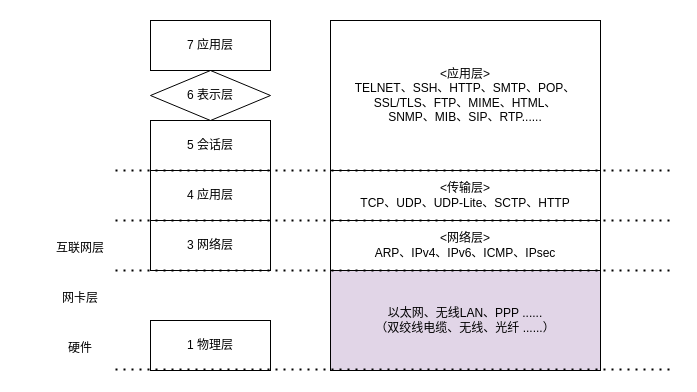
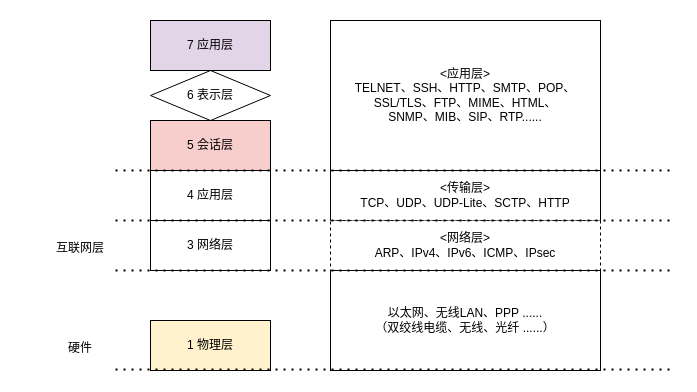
- <mxCell id="6" value="7 应用层" style="rounded=0;whiteSpace=wrap;html=1;align=center;" vertex="1" parent="1"><mxGeometry x="150" y="20" width="120" height="50" as="geometry" /></mxCell>
+ <mxCell id="6" value="7 应用层" style="rounded=0;whiteSpace=wrap;html=1;align=center;fillColor=#e1d5e7;" vertex="1" parent="1"><mxGeometry x="150" y="20" width="120" height="50" as="geometry" /></mxCell>
- <mxCell id="3" value="5 会话层" style="rounded=0;whiteSpace=wrap;html=1;align=center;" vertex="1" parent="1"><mxGeometry x="150" y="120" width="120" height="50" as="geometry" /></mxCell>
+ <mxCell id="3" value="5 会话层" style="rounded=0;whiteSpace=wrap;html=1;align=center;fillColor=#f8cecc;" vertex="1" parent="1"><mxGeometry x="150" y="120" width="120" height="50" as="geometry" /></mxCell>
- <mxCell id="10" value="&amp;lt;网络层&amp;gt;&lt;br&gt;ARP、IPv4、IPv6、ICMP、IPsec" style="rounded=0;whiteSpace=wrap;html=1;align=center;" vertex="1" parent="1"><mxGeometry x="330" y="220" width="270" height="50" as="geometry" /></mxCell>
+ <mxCell id="10" value="&amp;lt;网络层&amp;gt;&lt;br&gt;ARP、IPv4、IPv6、ICMP、IPsec" style="rounded=0;whiteSpace=wrap;html=1;align=center;dashed=1;" vertex="1" parent="1"><mxGeometry x="330" y="220" width="270" height="50" as="geometry" /></mxCell>
- <mxCell id="17" value="网卡层" style="text;html=1;strokeColor=none;fillColor=none;align=center;verticalAlign=middle;whiteSpace=wrap;rounded=0;" vertex="1" parent="1"><mxGeometry x="20" y="285" width="120" height="25" as="geometry" /></mxCell>
- <mxCell id="11" value="以太网、无线LAN、PPP ......&lt;br&gt;（双绞线电缆、无线、光纤 ......）" style="rounded=0;whiteSpace=wrap;html=1;align=center;fillColor=#e1d5e7;" vertex="1" parent="1"><mxGeometry x="330" y="270" width="270" height="100" as="geometry" /></mxCell>
+ <mxCell id="11" value="以太网、无线LAN、PPP ......&lt;br&gt;（双绞线电缆、无线、光纤 ......）" style="rounded=0;whiteSpace=wrap;html=1;align=center;" vertex="1" parent="1"><mxGeometry x="330" y="270" width="270" height="100" as="geometry" /></mxCell>
- <mxCell id="7" value="1 物理层" style="rounded=0;whiteSpace=wrap;html=1;align=center;" vertex="1" parent="1"><mxGeometry x="150" y="320" width="120" height="50" as="geometry" /></mxCell>
+ <mxCell id="7" value="1 物理层" style="rounded=0;whiteSpace=wrap;html=1;align=center;fillColor=#fff2cc;" vertex="1" parent="1"><mxGeometry x="150" y="320" width="120" height="50" as="geometry" /></mxCell>
